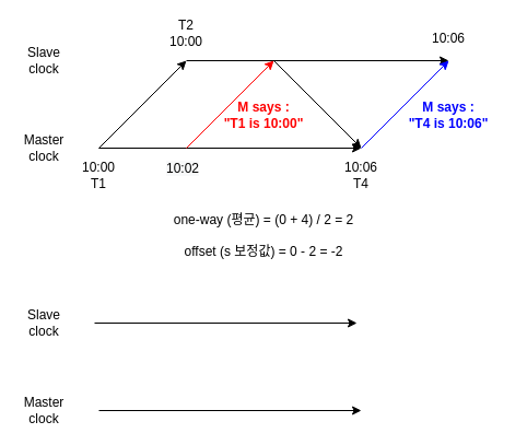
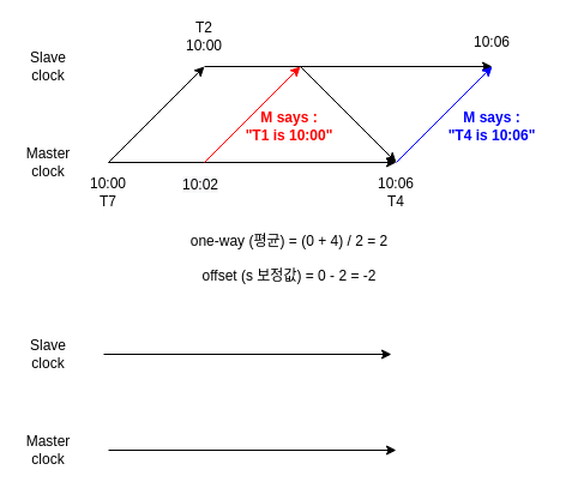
- <mxCell id="8" value="10:00&lt;br&gt;T1" style="text;html=1;strokeColor=none;fillColor=none;align=center;verticalAlign=middle;whiteSpace=wrap;rounded=0;" vertex="1" parent="1"><mxGeometry x="70" y="150" width="40" height="20" as="geometry" /></mxCell>
+ <mxCell id="8" value="10:00&lt;br&gt;T7" style="text;html=1;strokeColor=none;fillColor=none;align=center;verticalAlign=middle;whiteSpace=wrap;rounded=0;" vertex="1" parent="1"><mxGeometry x="70" y="150" width="40" height="20" as="geometry" /></mxCell>
